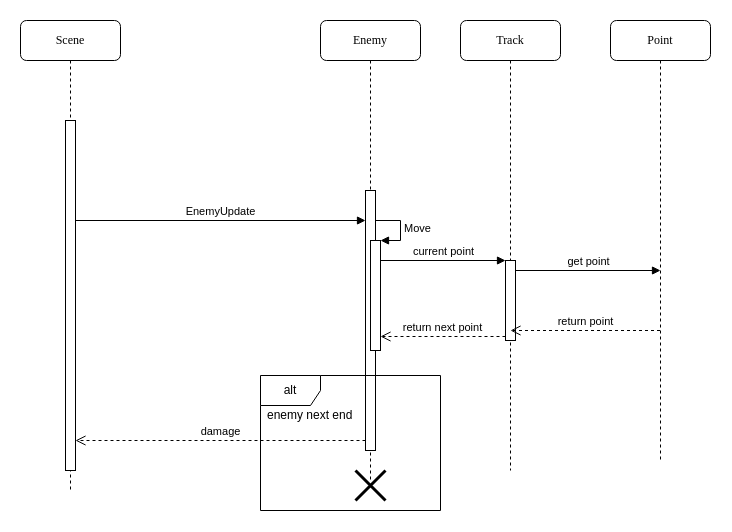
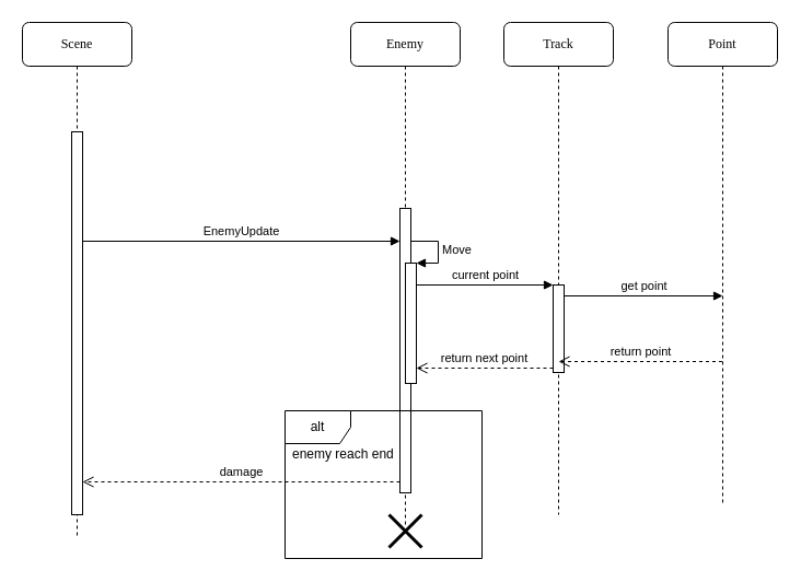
- <mxCell id="16" value="enemy next end" style="text;html=1;resizable=0;points=[];autosize=1;align=left;verticalAlign=top;spacingTop=-4;" parent="1" vertex="1"><mxGeometry x="265" y="405" width="110" height="20" as="geometry" /></mxCell>
+ <mxCell id="16" value="enemy reach end" style="text;html=1;resizable=0;points=[];autosize=1;align=left;verticalAlign=top;spacingTop=-4;" parent="1" vertex="1"><mxGeometry x="265" y="405" width="110" height="20" as="geometry" /></mxCell>
